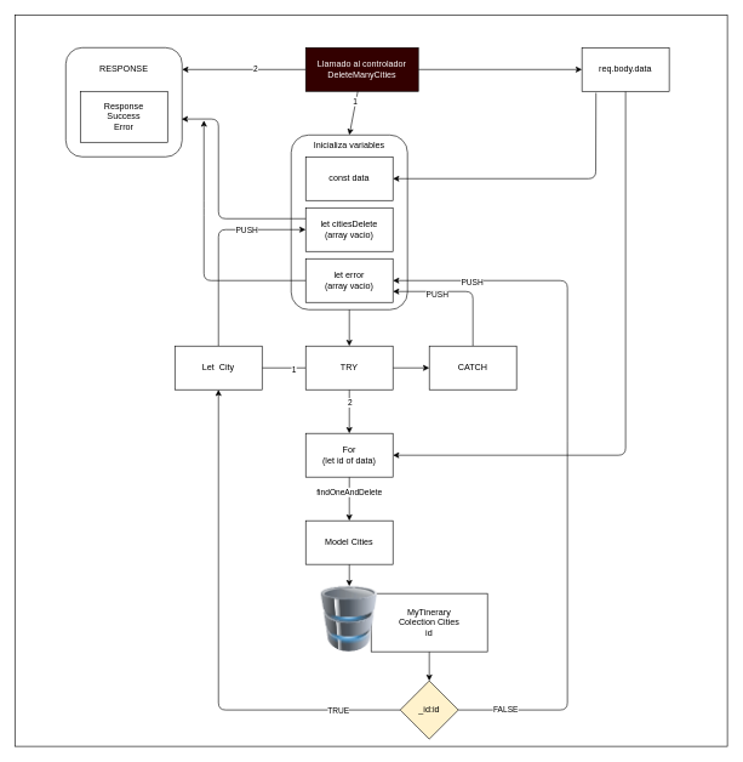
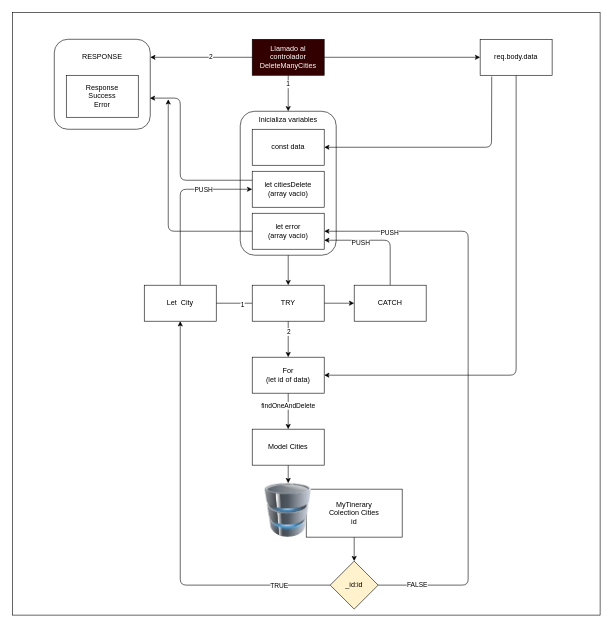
- <mxCell id="8" value="Llamado al controlador DeleteManyCities" style="rounded=0;whiteSpace=wrap;html=1;fillColor=#330000;fontColor=#ffffff;strokeColor=#000000;" parent="1" vertex="1"><mxGeometry x="420" y="65" width="155" height="60" as="geometry" /></mxCell>
+ <mxCell id="8" value="Llamado al controlador DeleteManyCities" style="rounded=0;whiteSpace=wrap;html=1;fillColor=#330000;fontColor=#ffffff;strokeColor=#000000;" parent="1" vertex="1"><mxGeometry x="420" y="65" width="120" height="60" as="geometry" /></mxCell>
